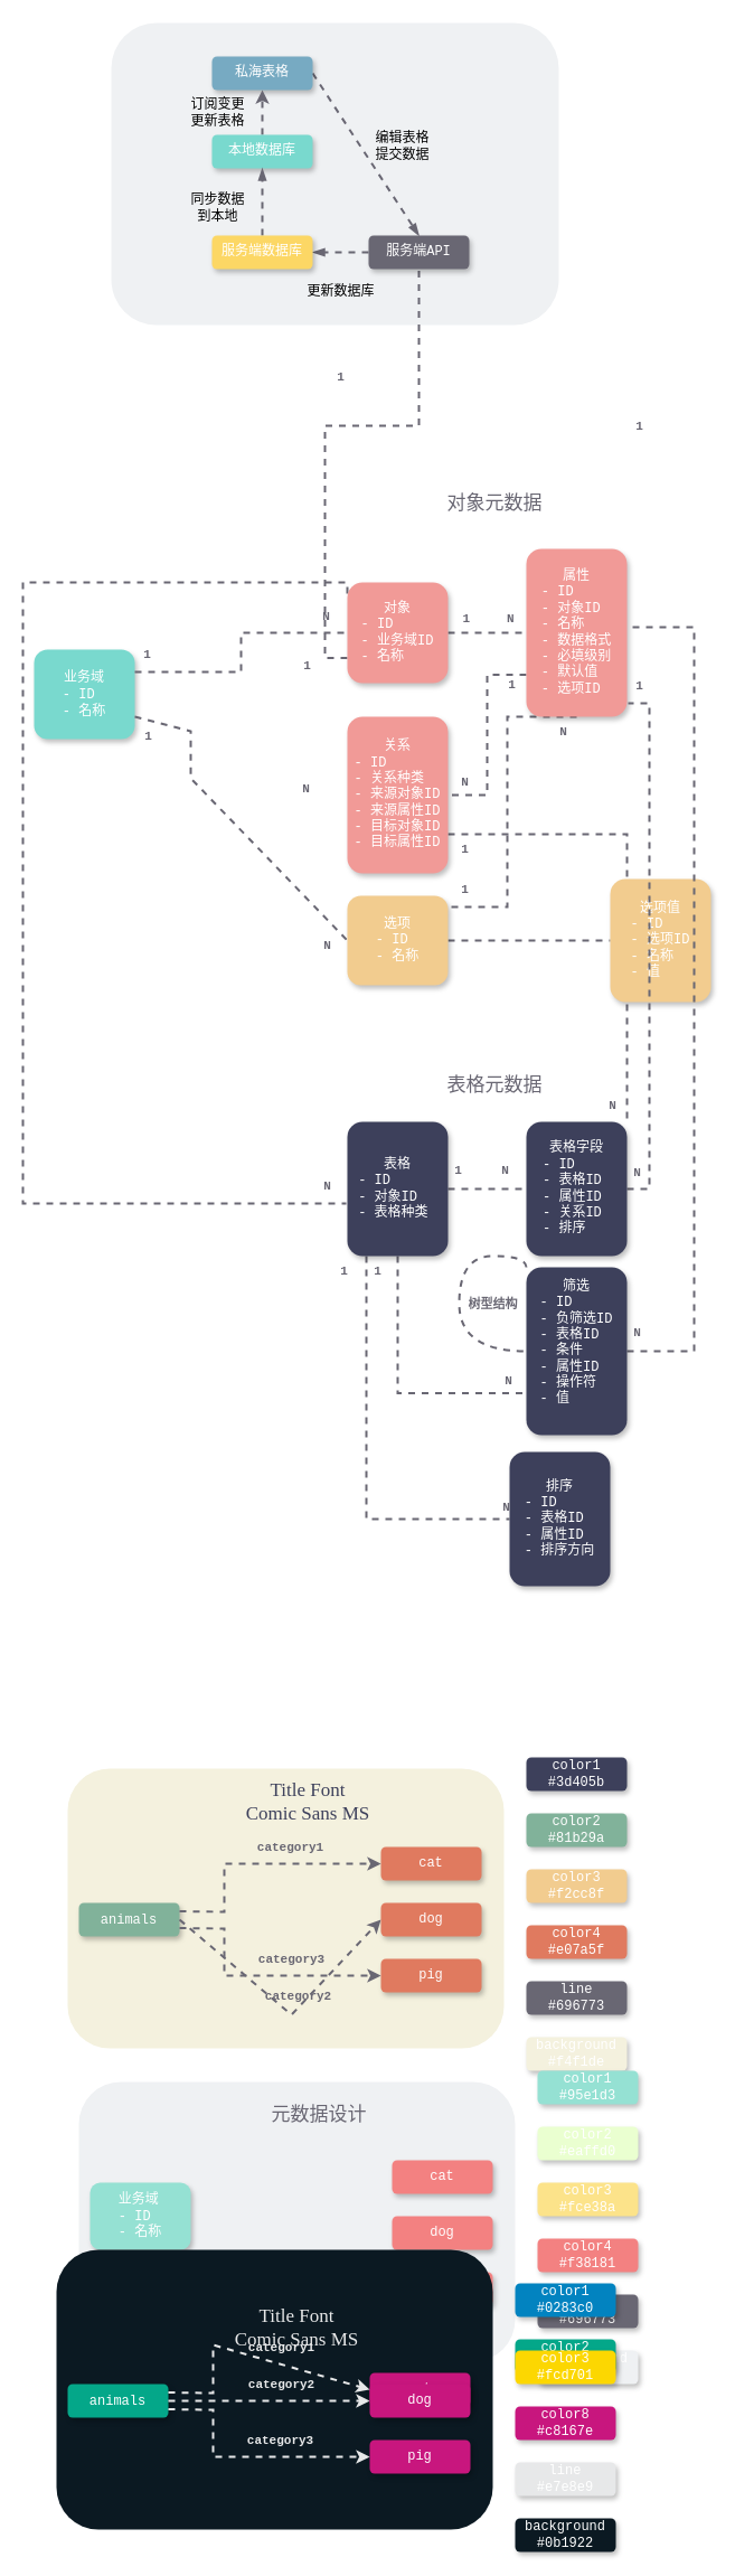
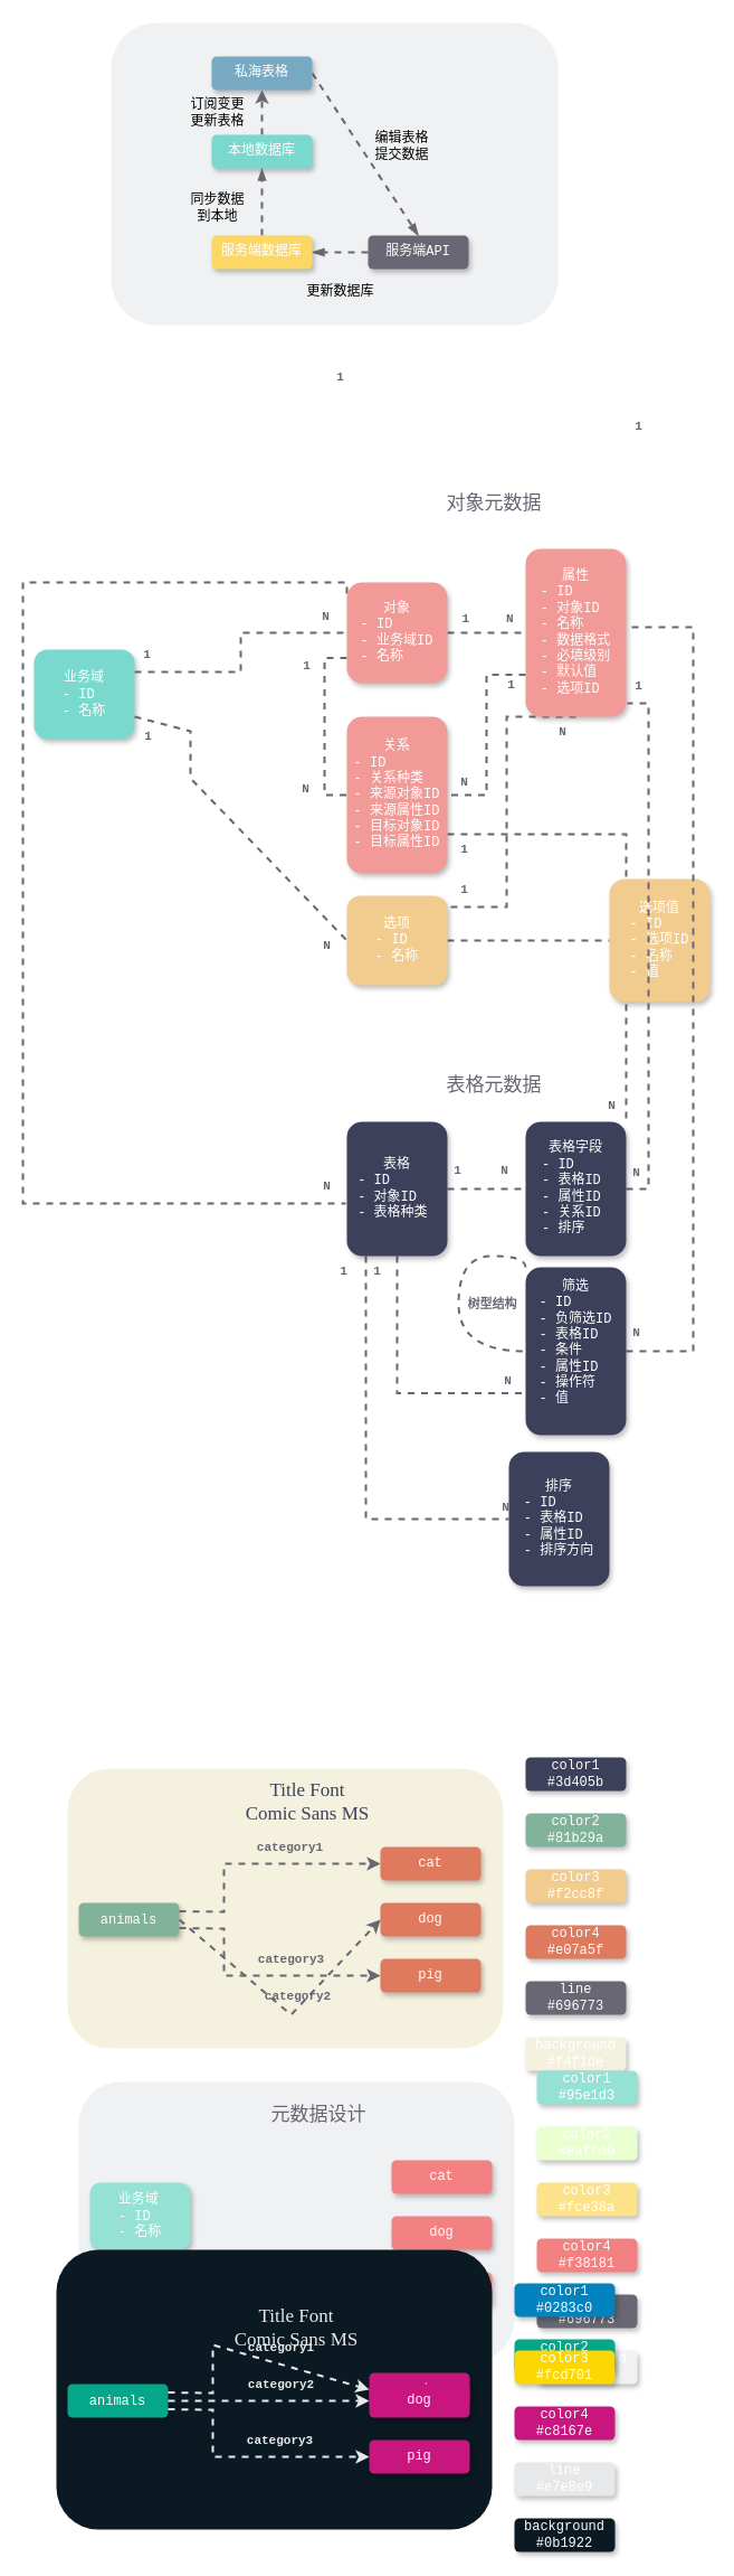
- <mxCell id="55" style="edgeStyle=orthogonalEdgeStyle;rounded=0;orthogonalLoop=1;jettySize=auto;html=1;exitX=0;exitY=0.75;exitDx=0;exitDy=0;dashed=1;strokeColor=#696773;strokeWidth=2;endArrow=none;endFill=0;" edge="1" parent="1" source="57" target="64"><mxGeometry relative="1" as="geometry" /></mxCell>
+ <mxCell id="55" style="edgeStyle=orthogonalEdgeStyle;rounded=0;orthogonalLoop=1;jettySize=auto;html=1;exitX=0;exitY=0.75;exitDx=0;exitDy=0;entryX=0;entryY=0.5;entryDx=0;entryDy=0;dashed=1;strokeColor=#696773;strokeWidth=2;endArrow=none;endFill=0;" edge="1" parent="1" source="57" target="77"><mxGeometry relative="1" as="geometry" /></mxCell>
- <mxCell id="47" value="color8&lt;br&gt;#c8167e" style="rounded=1;whiteSpace=wrap;html=1;strokeColor=none;shadow=1;glass=0;comic=0;gradientColor=none;fontFamily=Courier New;fontColor=#FFFFFF;fillColor=#c8167e;" parent="1" vertex="1"><mxGeometry x="460" y="2150" width="90" height="30" as="geometry" /></mxCell>
+ <mxCell id="47" value="color4&lt;br&gt;#c8167e" style="rounded=1;whiteSpace=wrap;html=1;strokeColor=none;shadow=1;glass=0;comic=0;gradientColor=none;fontFamily=Courier New;fontColor=#FFFFFF;fillColor=#c8167e;" parent="1" vertex="1"><mxGeometry x="460" y="2150" width="90" height="30" as="geometry" /></mxCell>
